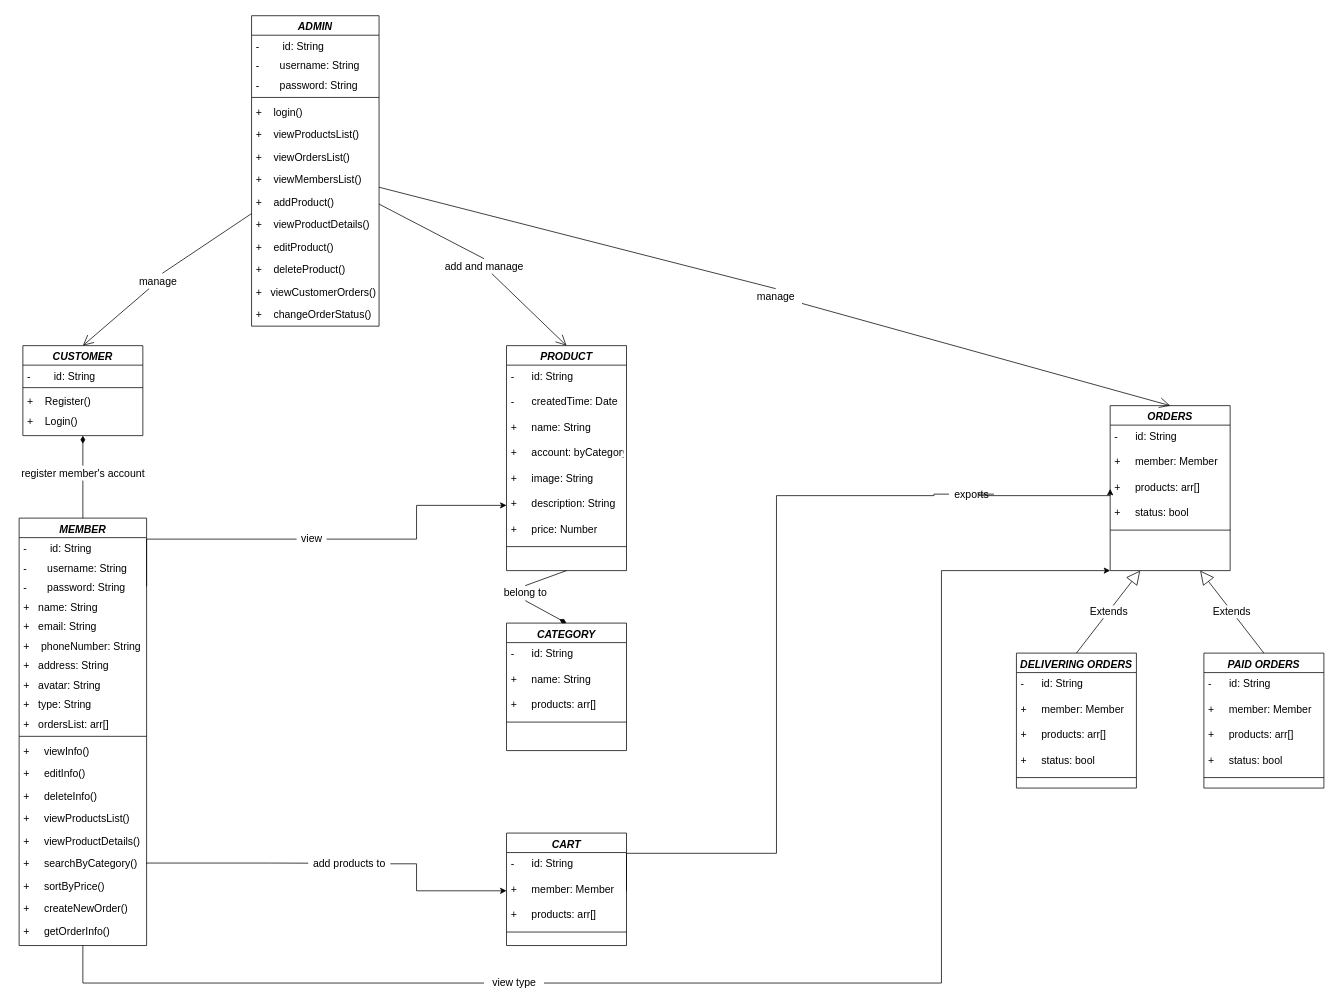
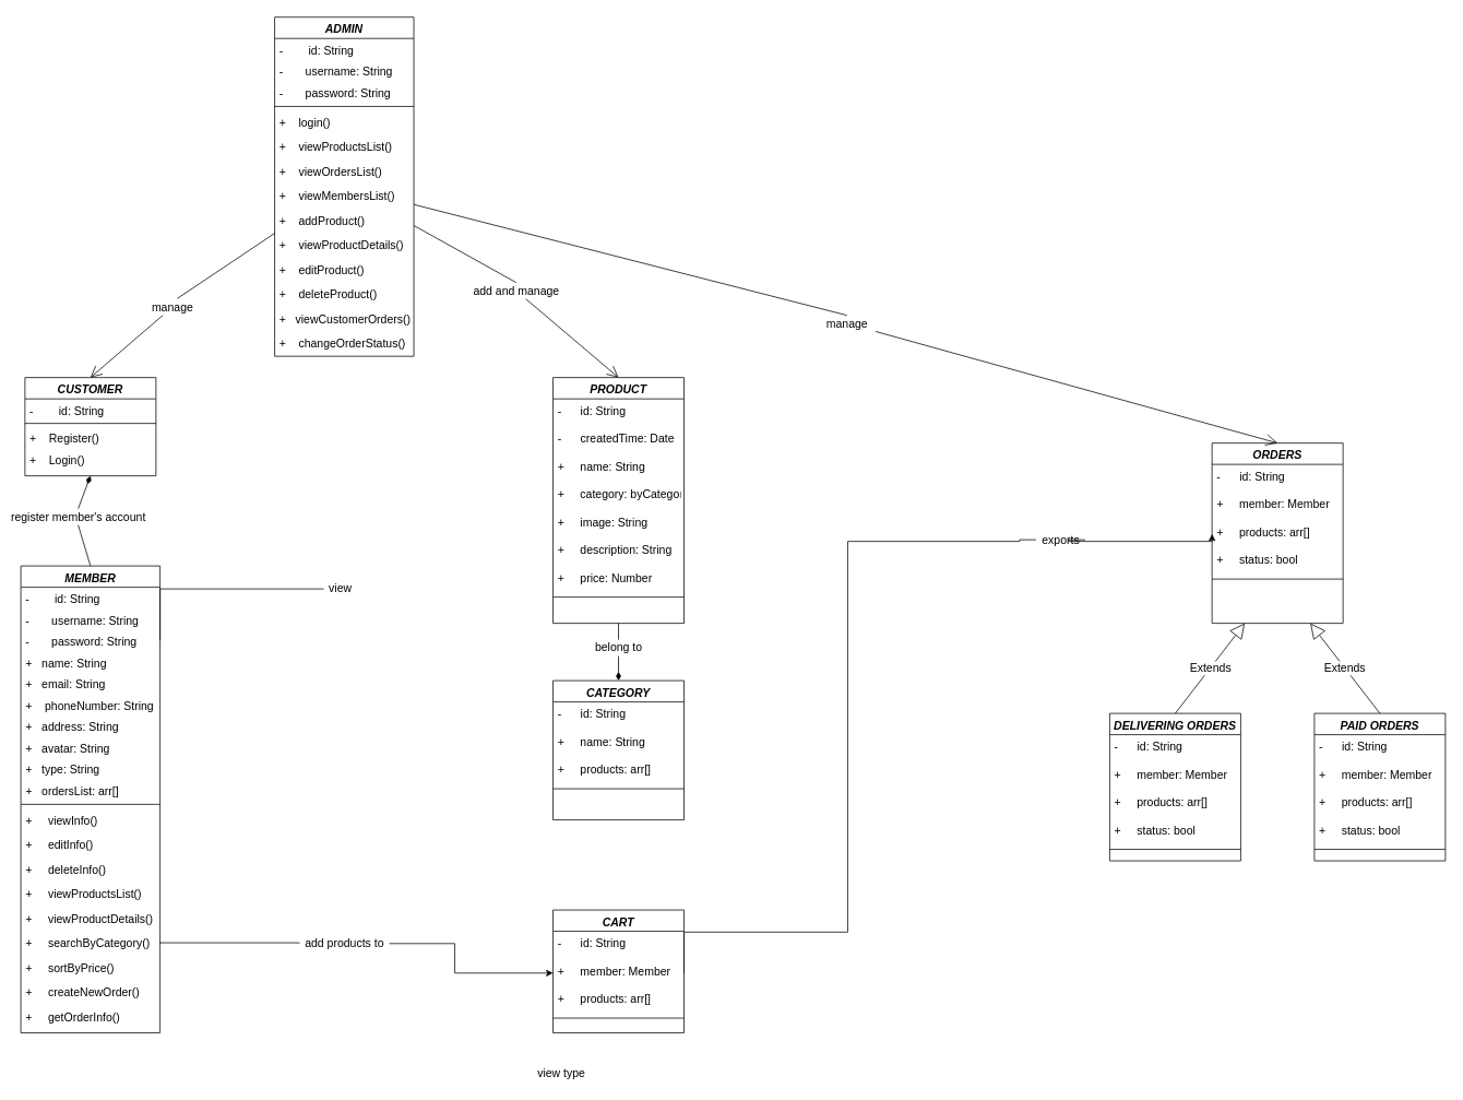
- <mxCell id="105" value="add and manage" style="text;html=1;align=center;verticalAlign=middle;resizable=0;points=[];autosize=1;strokeColor=none;fillColor=none;fontSize=14;" vertex="1" parent="1"><mxGeometry x="585" y="344" width="120" height="20" as="geometry" /></mxCell>
+ <mxCell id="105" value="add and manage" style="text;html=1;align=center;verticalAlign=middle;resizable=0;points=[];autosize=1;strokeColor=none;fillColor=none;fontSize=14;" vertex="1" parent="1"><mxGeometry x="570" y="344" width="120" height="20" as="geometry" /></mxCell>
- <mxCell id="28" value="+     account: byCategoryID " style="text;align=left;verticalAlign=top;spacingLeft=4;spacingRight=4;overflow=hidden;rotatable=0;points=[[0,0.5],[1,0.5]];portConstraint=eastwest;fontSize=14;" vertex="1" parent="24"><mxGeometry y="128" width="160" height="34" as="geometry" /></mxCell>
+ <mxCell id="28" value="+     category: byCategoryID " style="text;align=left;verticalAlign=top;spacingLeft=4;spacingRight=4;overflow=hidden;rotatable=0;points=[[0,0.5],[1,0.5]];portConstraint=eastwest;fontSize=14;" vertex="1" parent="24"><mxGeometry y="128" width="160" height="34" as="geometry" /></mxCell>
- <mxCell id="107" value="register member's account" style="text;html=1;align=center;verticalAlign=middle;resizable=0;points=[];autosize=1;strokeColor=none;fillColor=none;fontSize=14;" vertex="1" parent="1"><mxGeometry x="20" y="620" width="180" height="20" as="geometry" /></mxCell>
+ <mxCell id="107" value="register member's account" style="text;html=1;align=center;verticalAlign=middle;resizable=0;points=[];autosize=1;strokeColor=none;fillColor=none;fontSize=14;" vertex="1" parent="1"><mxGeometry x="5" y="620" width="180" height="20" as="geometry" /></mxCell>
- <mxCell id="88" style="edgeStyle=orthogonalEdgeStyle;rounded=0;orthogonalLoop=1;jettySize=auto;html=1;fontSize=14;entryX=0;entryY=0.5;entryDx=0;entryDy=0;exitX=1;exitY=0.5;exitDx=0;exitDy=0;startArrow=none;" edge="1" parent="1" source="101" target="30"><mxGeometry relative="1" as="geometry"><mxPoint x="215" y="750" as="sourcePoint" /><Array as="points" /></mxGeometry></mxCell>
- <mxCell id="99" value="belong to" style="text;html=1;align=center;verticalAlign=middle;resizable=0;points=[];autosize=1;strokeColor=none;fillColor=none;fontSize=14;" vertex="1" parent="1"><mxGeometry x="665" y="780" width="70" height="20" as="geometry" /></mxCell>
+ <mxCell id="99" value="belong to" style="text;html=1;align=center;verticalAlign=middle;resizable=0;points=[];autosize=1;strokeColor=none;fillColor=none;fontSize=14;" vertex="1" parent="1"><mxGeometry x="720" y="780" width="70" height="20" as="geometry" /></mxCell>
- <mxCell id="2" style="edgeStyle=orthogonalEdgeStyle;rounded=0;orthogonalLoop=1;jettySize=auto;html=1;fontSize=14;entryX=0;entryY=1;entryDx=0;entryDy=0;startArrow=none;" edge="1" parent="1" source="95" target="58"><mxGeometry relative="1" as="geometry"><mxPoint x="1585" y="510" as="targetPoint" /><Array as="points"><mxPoint x="1255" y="1310" /><mxPoint x="1255" y="760" /></Array></mxGeometry></mxCell>
- <mxCell id="97" value="add products to" style="text;html=1;align=center;verticalAlign=middle;resizable=0;points=[];autosize=1;strokeColor=none;fillColor=none;fontSize=14;" vertex="1" parent="1"><mxGeometry x="410" y="1141" width="110" height="20" as="geometry" /></mxCell>
+ <mxCell id="97" value="add products to" style="text;html=1;align=center;verticalAlign=middle;resizable=0;points=[];autosize=1;strokeColor=none;fillColor=none;fontSize=14;" vertex="1" parent="1"><mxGeometry x="365" y="1141" width="110" height="20" as="geometry" /></mxCell>
- <mxCell id="96" value="" style="edgeStyle=orthogonalEdgeStyle;rounded=0;orthogonalLoop=1;jettySize=auto;html=1;exitX=0.5;exitY=1;exitDx=0;exitDy=0;fontSize=14;endArrow=none;" edge="1" parent="1" source="3" target="95"><mxGeometry relative="1" as="geometry"><mxPoint x="110" y="1200" as="sourcePoint" /><mxPoint x="1480" y="760" as="targetPoint" /><Array as="points"><mxPoint x="110" y="1310" /></Array></mxGeometry></mxCell>
